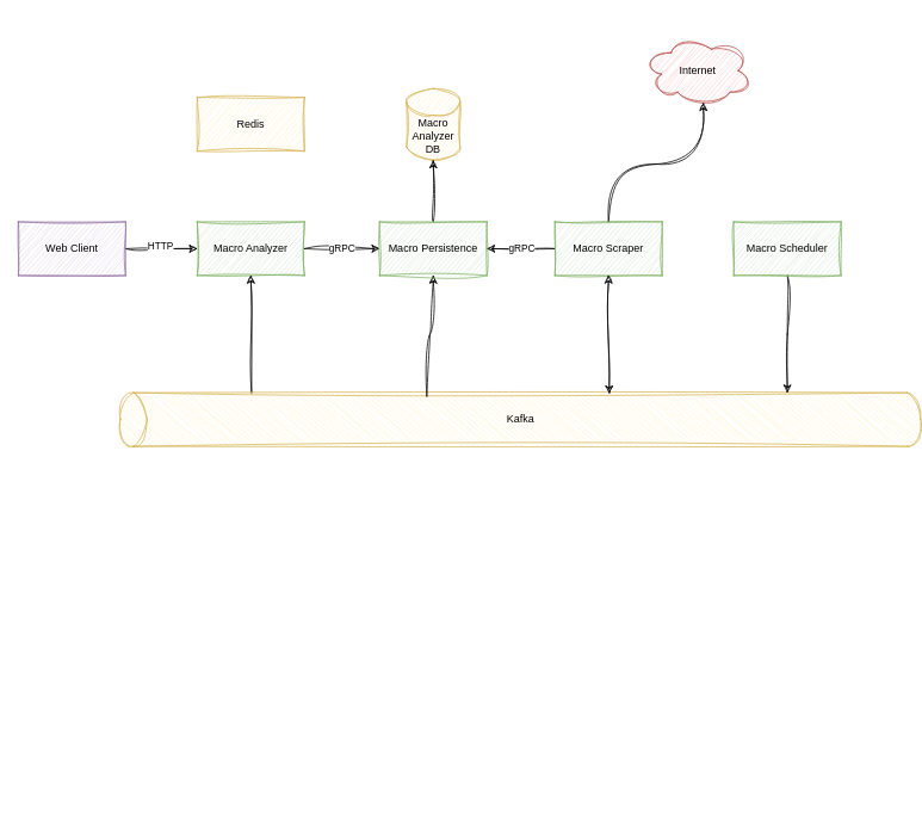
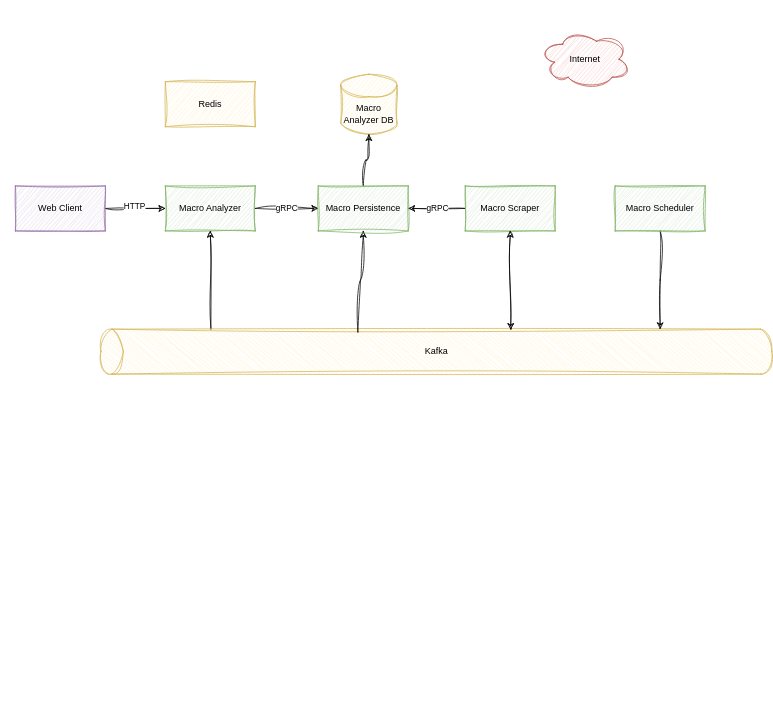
- <mxCell id="9" value="Macro Analyzer DB" style="shape=cylinder3;whiteSpace=wrap;html=1;boundedLbl=1;backgroundOutline=1;size=15;sketch=1;curveFitting=1;jiggle=2;fillColor=#fff2cc;strokeColor=#d6b656;" vertex="1" parent="1"><mxGeometry x="454" y="98" width="60" height="80" as="geometry" /></mxCell>
+ <mxCell id="9" value="Macro Analyzer DB" style="shape=cylinder3;whiteSpace=wrap;html=1;boundedLbl=1;backgroundOutline=1;size=15;sketch=1;curveFitting=1;jiggle=2;fillColor=#fff2cc;strokeColor=#d6b656;" vertex="1" parent="1"><mxGeometry x="454" y="98" width="75" height="80" as="geometry" /></mxCell>
- <mxCell id="15" style="edgeStyle=orthogonalEdgeStyle;rounded=0;orthogonalLoop=1;jettySize=auto;html=1;entryX=0.55;entryY=0.95;entryDx=0;entryDy=0;entryPerimeter=0;sketch=1;curveFitting=1;jiggle=2;curved=1;exitX=0.5;exitY=0;exitDx=0;exitDy=0;" edge="1" parent="1" source="19" target="14"><mxGeometry relative="1" as="geometry" /></mxCell>
